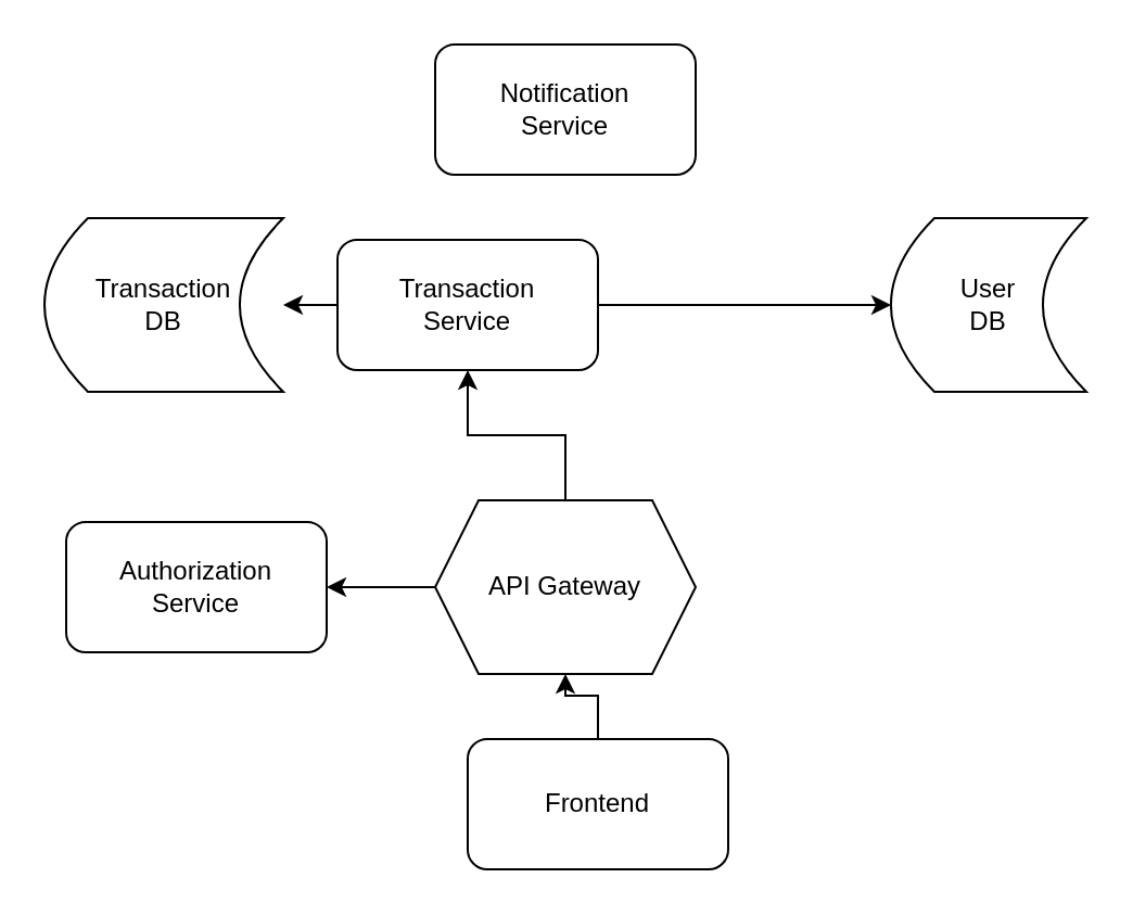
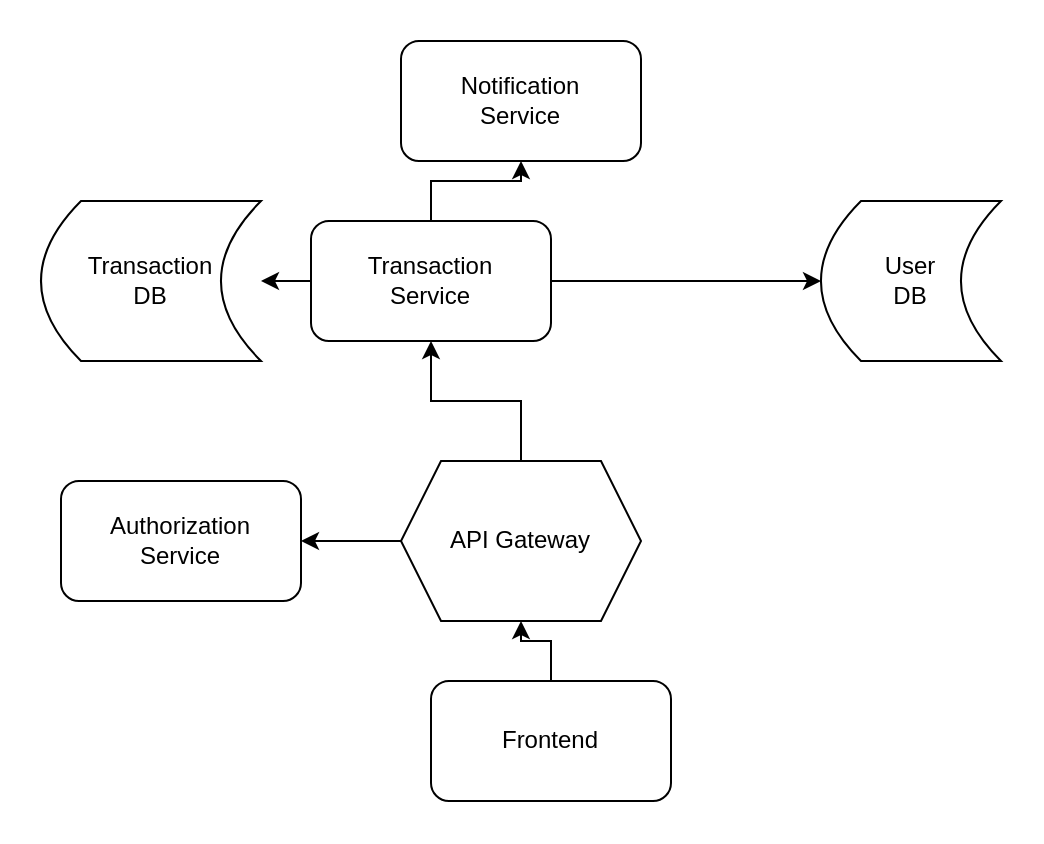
+ <mxCell id="7" value="" style="edgeStyle=orthogonalEdgeStyle;rounded=0;orthogonalLoop=1;jettySize=auto;html=1;" edge="1" parent="1" source="9" target="11"><mxGeometry relative="1" as="geometry" /></mxCell>
